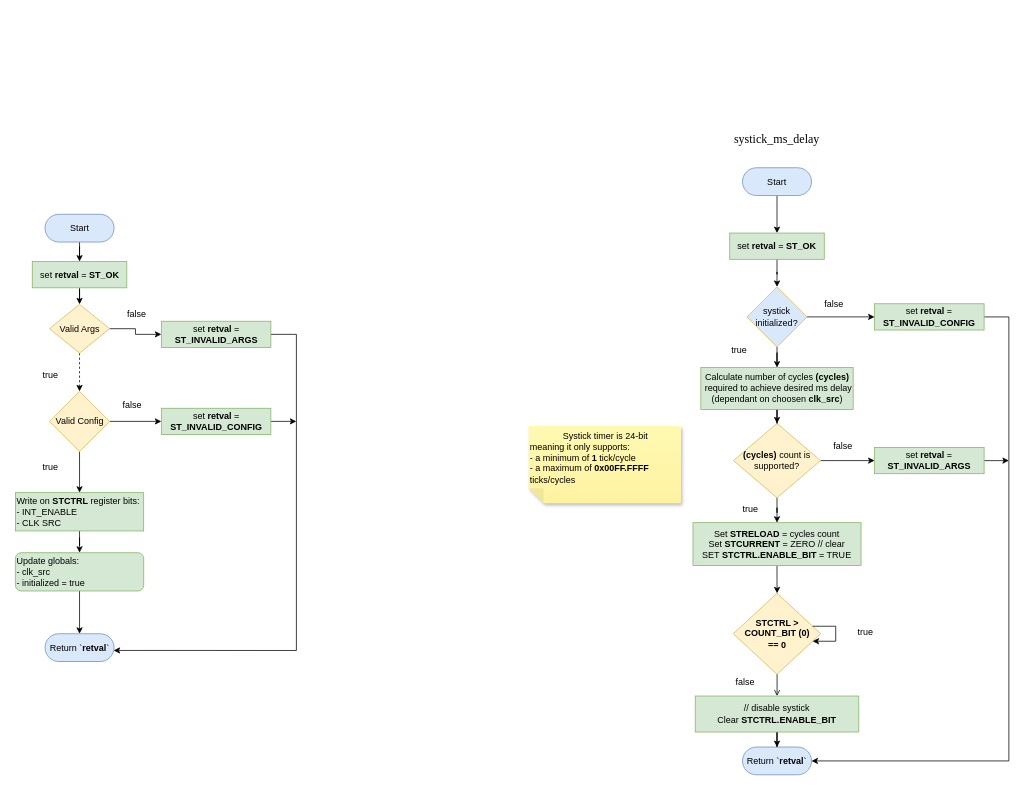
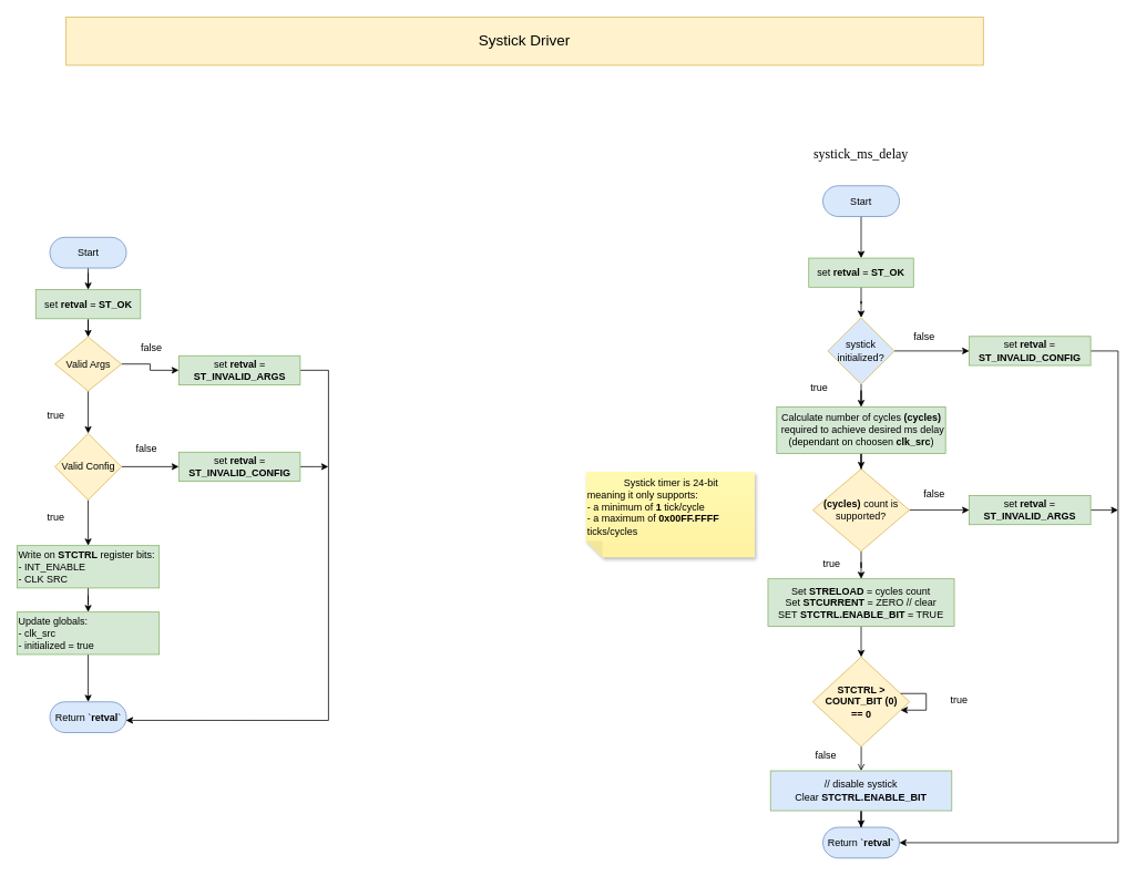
+ <mxCell id="2" value="Systick&amp;nbsp;Driver" style="text;html=1;strokeColor=#d6b656;fillColor=#fff2cc;align=center;verticalAlign=middle;whiteSpace=wrap;rounded=0;fontSize=18;" parent="1" vertex="1"><mxGeometry x="79" y="20" width="1103" height="58" as="geometry" /></mxCell>
- <mxCell id="6" style="edgeStyle=orthogonalEdgeStyle;rounded=0;orthogonalLoop=1;jettySize=auto;html=1;entryX=0.5;entryY=0;entryDx=0;entryDy=0;dashed=1;" edge="1" parent="1" source="8" target="17"><mxGeometry relative="1" as="geometry" /></mxCell>
+ <mxCell id="6" style="edgeStyle=orthogonalEdgeStyle;rounded=0;orthogonalLoop=1;jettySize=auto;html=1;entryX=0.5;entryY=0;entryDx=0;entryDy=0;" edge="1" parent="1" source="8" target="17"><mxGeometry relative="1" as="geometry" /></mxCell>
- <mxCell id="25" value="Update globals:&lt;br&gt;- clk_src&lt;br&gt;- initialized = true" style="whiteSpace=wrap;html=1;fillColor=#d5e8d4;strokeColor=#82b366;align=left;rounded=1;" vertex="1" parent="1"><mxGeometry x="20" y="736" width="171" height="51" as="geometry" /></mxCell>
+ <mxCell id="25" value="Update globals:&lt;br&gt;- clk_src&lt;br&gt;- initialized = true" style="rounded=0;whiteSpace=wrap;html=1;fillColor=#d5e8d4;strokeColor=#82b366;align=left;" vertex="1" parent="1"><mxGeometry x="20" y="736" width="171" height="51" as="geometry" /></mxCell>
- <mxCell id="50" value="// disable systick&lt;br&gt;Clear&amp;nbsp;&lt;b&gt;STCTRL.ENABLE_BIT&lt;/b&gt;" style="rounded=0;whiteSpace=wrap;html=1;fillColor=#d5e8d4;strokeColor=#82b366;" vertex="1" parent="1"><mxGeometry x="926" y="927" width="218" height="48" as="geometry" /></mxCell>
+ <mxCell id="50" value="// disable systick&lt;br&gt;Clear&amp;nbsp;&lt;b&gt;STCTRL.ENABLE_BIT&lt;/b&gt;" style="rounded=0;whiteSpace=wrap;html=1;fillColor=#dae8fc;strokeColor=#82b366;" vertex="1" parent="1"><mxGeometry x="926" y="927" width="218" height="48" as="geometry" /></mxCell>
